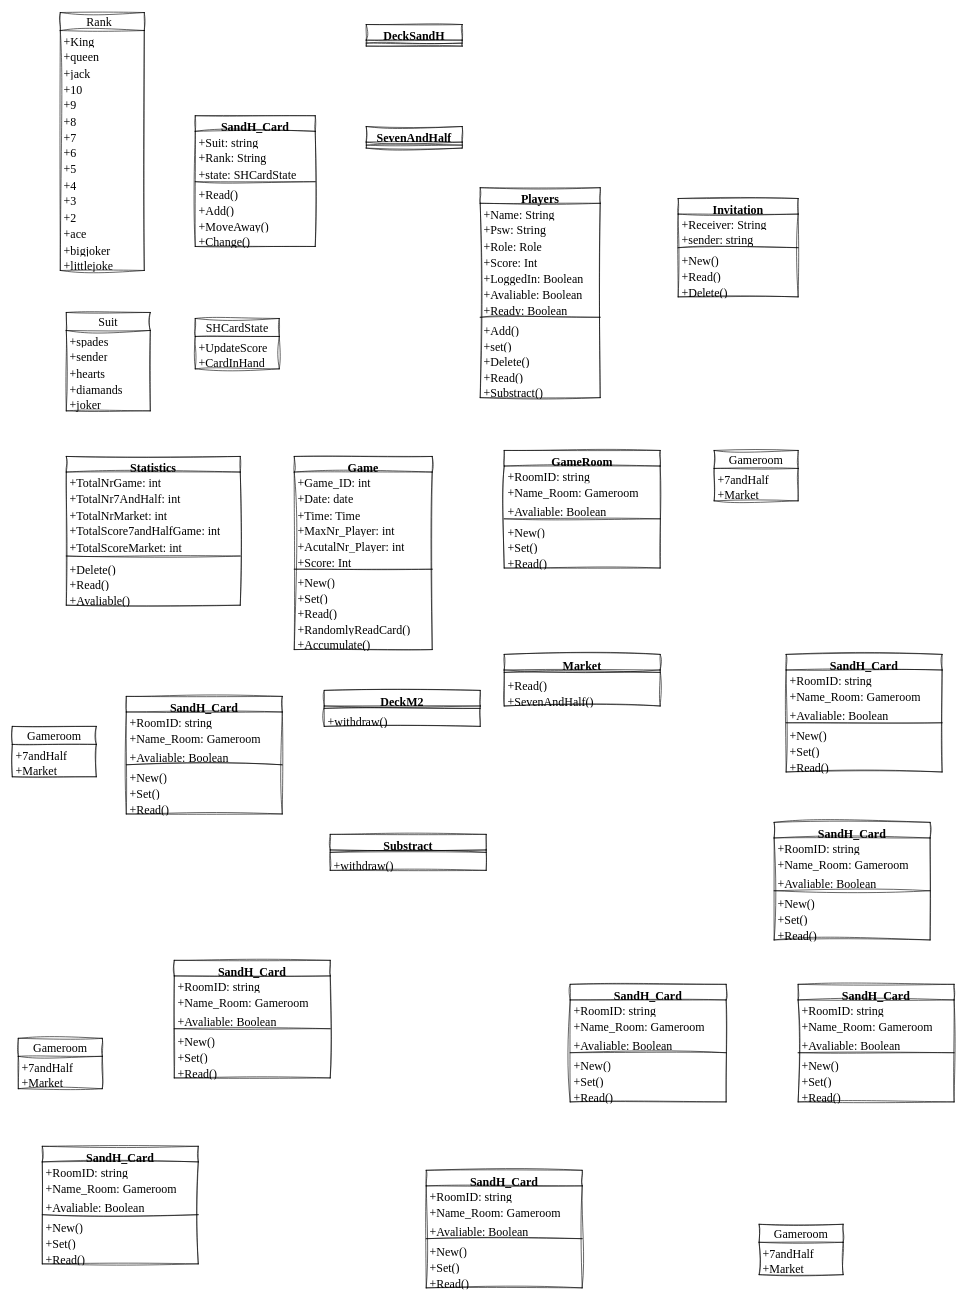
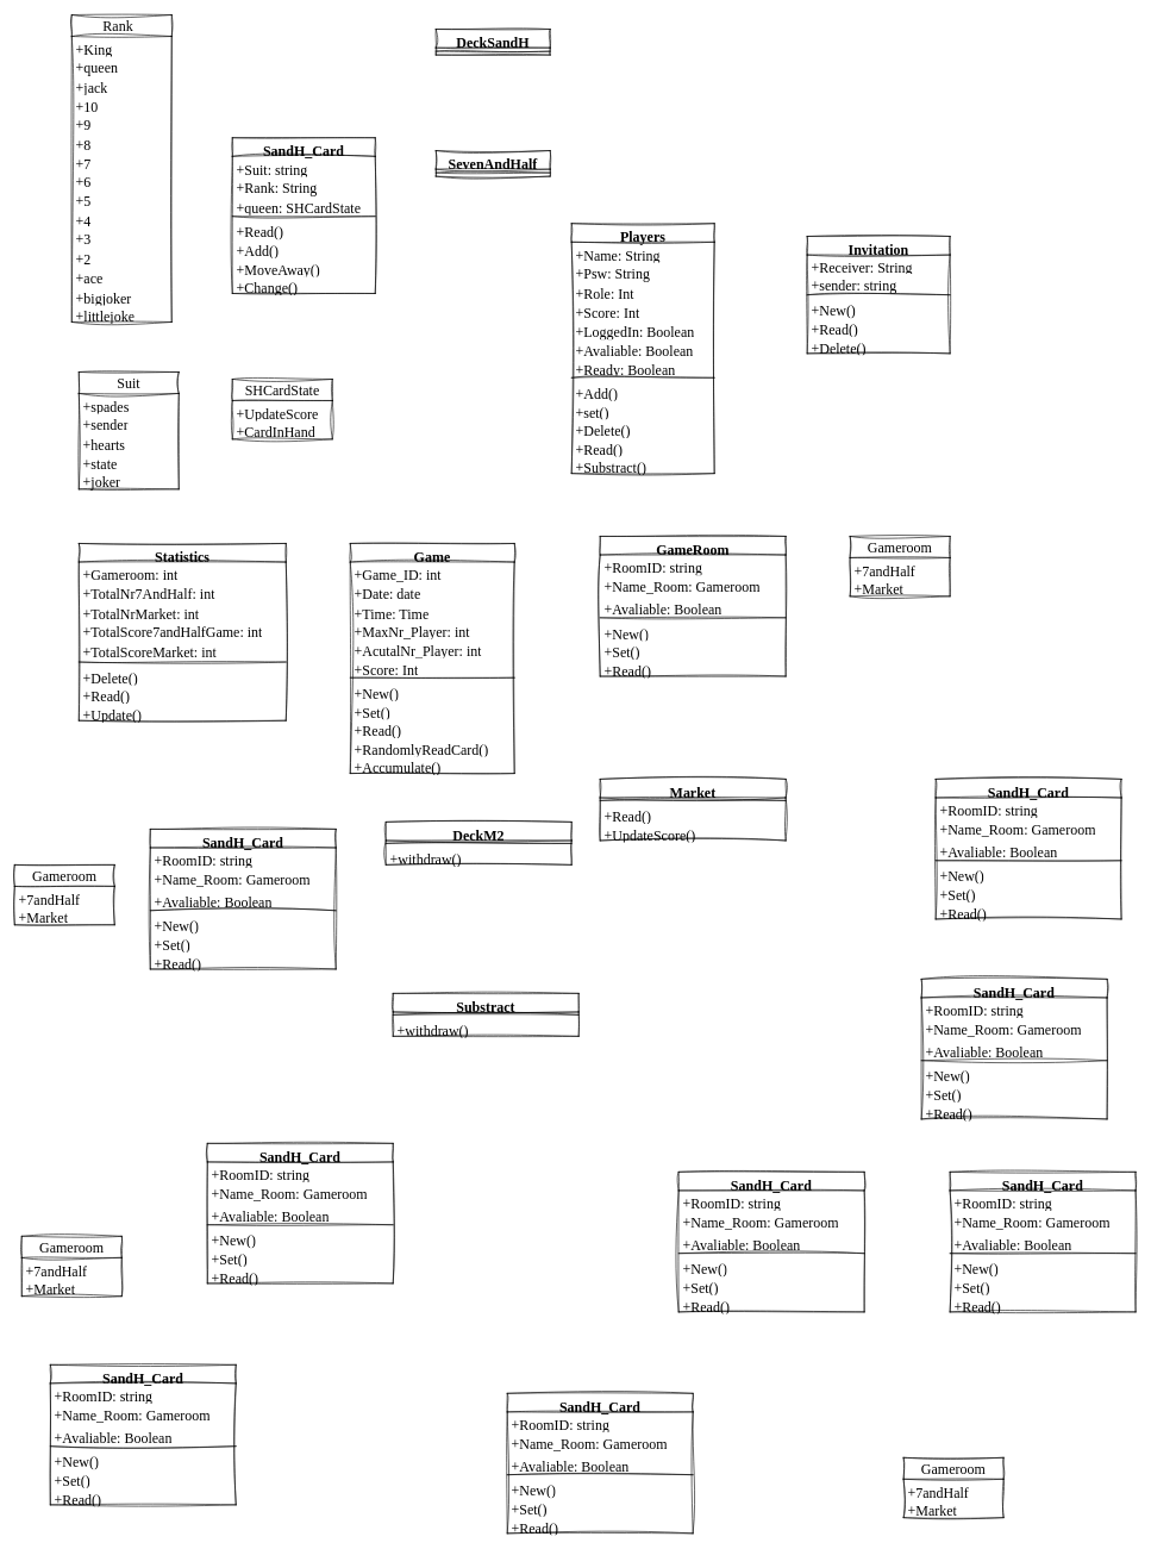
- <mxCell id="21" value="+state: SHCardState&lt;br/&gt;" style="text;strokeColor=none;fillColor=none;align=left;verticalAlign=top;spacingLeft=4;spacingRight=4;overflow=hidden;rotatable=0;points=[[0,0.5],[1,0.5]];portConstraint=eastwest;whiteSpace=wrap;html=1;fontSize=20;fontFamily=Architects Daughter;" vertex="1" parent="18"><mxGeometry y="80" width="200" height="26" as="geometry" /></mxCell>
+ <mxCell id="21" value="+queen: SHCardState&lt;br/&gt;" style="text;strokeColor=none;fillColor=none;align=left;verticalAlign=top;spacingLeft=4;spacingRight=4;overflow=hidden;rotatable=0;points=[[0,0.5],[1,0.5]];portConstraint=eastwest;whiteSpace=wrap;html=1;fontSize=20;fontFamily=Architects Daughter;" vertex="1" parent="18"><mxGeometry y="80" width="200" height="26" as="geometry" /></mxCell>
- <mxCell id="43" value="+Role: Role" style="text;strokeColor=none;fillColor=none;align=left;verticalAlign=top;spacingLeft=4;spacingRight=4;overflow=hidden;rotatable=0;points=[[0,0.5],[1,0.5]];portConstraint=eastwest;whiteSpace=wrap;html=1;fontSize=20;fontFamily=Architects Daughter;" vertex="1" parent="40"><mxGeometry y="80" width="200" height="26" as="geometry" /></mxCell>
+ <mxCell id="43" value="+Role: Int" style="text;strokeColor=none;fillColor=none;align=left;verticalAlign=top;spacingLeft=4;spacingRight=4;overflow=hidden;rotatable=0;points=[[0,0.5],[1,0.5]];portConstraint=eastwest;whiteSpace=wrap;html=1;fontSize=20;fontFamily=Architects Daughter;" vertex="1" parent="40"><mxGeometry y="80" width="200" height="26" as="geometry" /></mxCell>
- <mxCell id="35" value="+diamands" style="text;strokeColor=none;fillColor=none;align=left;verticalAlign=top;spacingLeft=4;spacingRight=4;overflow=hidden;rotatable=0;points=[[0,0.5],[1,0.5]];portConstraint=eastwest;whiteSpace=wrap;html=1;fontSize=20;fontFamily=Architects Daughter;" vertex="1" parent="31"><mxGeometry y="110" width="140" height="26" as="geometry" /></mxCell>
+ <mxCell id="35" value="+state" style="text;strokeColor=none;fillColor=none;align=left;verticalAlign=top;spacingLeft=4;spacingRight=4;overflow=hidden;rotatable=0;points=[[0,0.5],[1,0.5]];portConstraint=eastwest;whiteSpace=wrap;html=1;fontSize=20;fontFamily=Architects Daughter;" vertex="1" parent="31"><mxGeometry y="110" width="140" height="26" as="geometry" /></mxCell>
- <mxCell id="83" value="+TotalNrGame: int" style="text;strokeColor=none;fillColor=none;align=left;verticalAlign=top;spacingLeft=4;spacingRight=4;overflow=hidden;rotatable=0;points=[[0,0.5],[1,0.5]];portConstraint=eastwest;whiteSpace=wrap;html=1;fontSize=20;fontFamily=Architects Daughter;" vertex="1" parent="82"><mxGeometry y="26" width="290" height="26" as="geometry" /></mxCell>
+ <mxCell id="83" value="+Gameroom: int" style="text;strokeColor=none;fillColor=none;align=left;verticalAlign=top;spacingLeft=4;spacingRight=4;overflow=hidden;rotatable=0;points=[[0,0.5],[1,0.5]];portConstraint=eastwest;whiteSpace=wrap;html=1;fontSize=20;fontFamily=Architects Daughter;" vertex="1" parent="82"><mxGeometry y="26" width="290" height="26" as="geometry" /></mxCell>
- <mxCell id="91" value="+Avaliable()" style="text;strokeColor=none;fillColor=none;align=left;verticalAlign=top;spacingLeft=4;spacingRight=4;overflow=hidden;rotatable=0;points=[[0,0.5],[1,0.5]];portConstraint=eastwest;whiteSpace=wrap;html=1;fontSize=20;fontFamily=Architects Daughter;" vertex="1" parent="82"><mxGeometry y="222" width="290" height="26" as="geometry" /></mxCell>
+ <mxCell id="91" value="+Update()" style="text;strokeColor=none;fillColor=none;align=left;verticalAlign=top;spacingLeft=4;spacingRight=4;overflow=hidden;rotatable=0;points=[[0,0.5],[1,0.5]];portConstraint=eastwest;whiteSpace=wrap;html=1;fontSize=20;fontFamily=Architects Daughter;" vertex="1" parent="82"><mxGeometry y="222" width="290" height="26" as="geometry" /></mxCell>
- <mxCell id="107" value="+SevenAndHalf()&lt;br/&gt;" style="text;strokeColor=none;fillColor=none;align=left;verticalAlign=top;spacingLeft=4;spacingRight=4;overflow=hidden;rotatable=0;points=[[0,0.5],[1,0.5]];portConstraint=eastwest;whiteSpace=wrap;html=1;fontSize=20;fontFamily=Architects Daughter;" vertex="1" parent="104"><mxGeometry y="60" width="260" height="26" as="geometry" /></mxCell>
+ <mxCell id="107" value="+UpdateScore()&lt;br/&gt;" style="text;strokeColor=none;fillColor=none;align=left;verticalAlign=top;spacingLeft=4;spacingRight=4;overflow=hidden;rotatable=0;points=[[0,0.5],[1,0.5]];portConstraint=eastwest;whiteSpace=wrap;html=1;fontSize=20;fontFamily=Architects Daughter;" vertex="1" parent="104"><mxGeometry y="60" width="260" height="26" as="geometry" /></mxCell>
